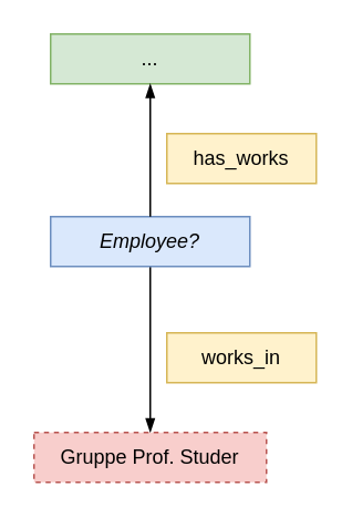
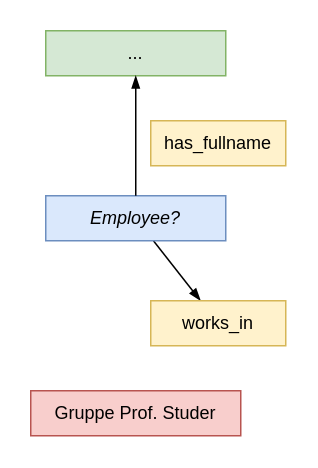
- <mxCell id="8" value="has_works" style="rounded=0;whiteSpace=wrap;html=1;shadow=0;glass=0;strokeColor=#d6b656;strokeWidth=1;fontSize=12;align=center;fillColor=#fff2cc;fontStyle=0" vertex="1" parent="1"><mxGeometry x="100" y="80" width="90" height="30" as="geometry" /></mxCell>
+ <mxCell id="8" value="has_fullname" style="rounded=0;whiteSpace=wrap;html=1;shadow=0;glass=0;strokeColor=#d6b656;strokeWidth=1;fontSize=12;align=center;fillColor=#fff2cc;fontStyle=0" vertex="1" parent="1"><mxGeometry x="100" y="80" width="90" height="30" as="geometry" /></mxCell>
- <mxCell id="2" style="edgeStyle=none;rounded=0;comic=0;orthogonalLoop=1;jettySize=auto;html=1;endArrow=blockThin;endFill=1;strokeWidth=1;fontSize=12;fontColor=#0000FF;" edge="1" parent="1" source="3" target="4"><mxGeometry relative="1" as="geometry"><mxPoint x="310" y="90" as="targetPoint" /></mxGeometry></mxCell>
+ <mxCell id="2" style="edgeStyle=none;rounded=0;comic=0;orthogonalLoop=1;jettySize=auto;html=1;endArrow=blockThin;endFill=1;strokeWidth=1;fontSize=12;fontColor=#0000FF;" edge="1" parent="1" source="3" target="5"><mxGeometry relative="1" as="geometry"><mxPoint x="310" y="90" as="targetPoint" /></mxGeometry></mxCell>
- <mxCell id="4" value="Gruppe Prof. Studer" style="rounded=0;whiteSpace=wrap;html=1;shadow=0;glass=0;strokeColor=#b85450;strokeWidth=1;fontSize=12;align=center;fillColor=#f8cecc;fontStyle=0;dashed=1;" vertex="1" parent="1"><mxGeometry x="20" y="260" width="140" height="30" as="geometry" /></mxCell>
+ <mxCell id="4" value="Gruppe Prof. Studer" style="rounded=0;whiteSpace=wrap;html=1;shadow=0;glass=0;strokeColor=#b85450;strokeWidth=1;fontSize=12;align=center;fillColor=#f8cecc;fontStyle=0" vertex="1" parent="1"><mxGeometry x="20" y="260" width="140" height="30" as="geometry" /></mxCell>
